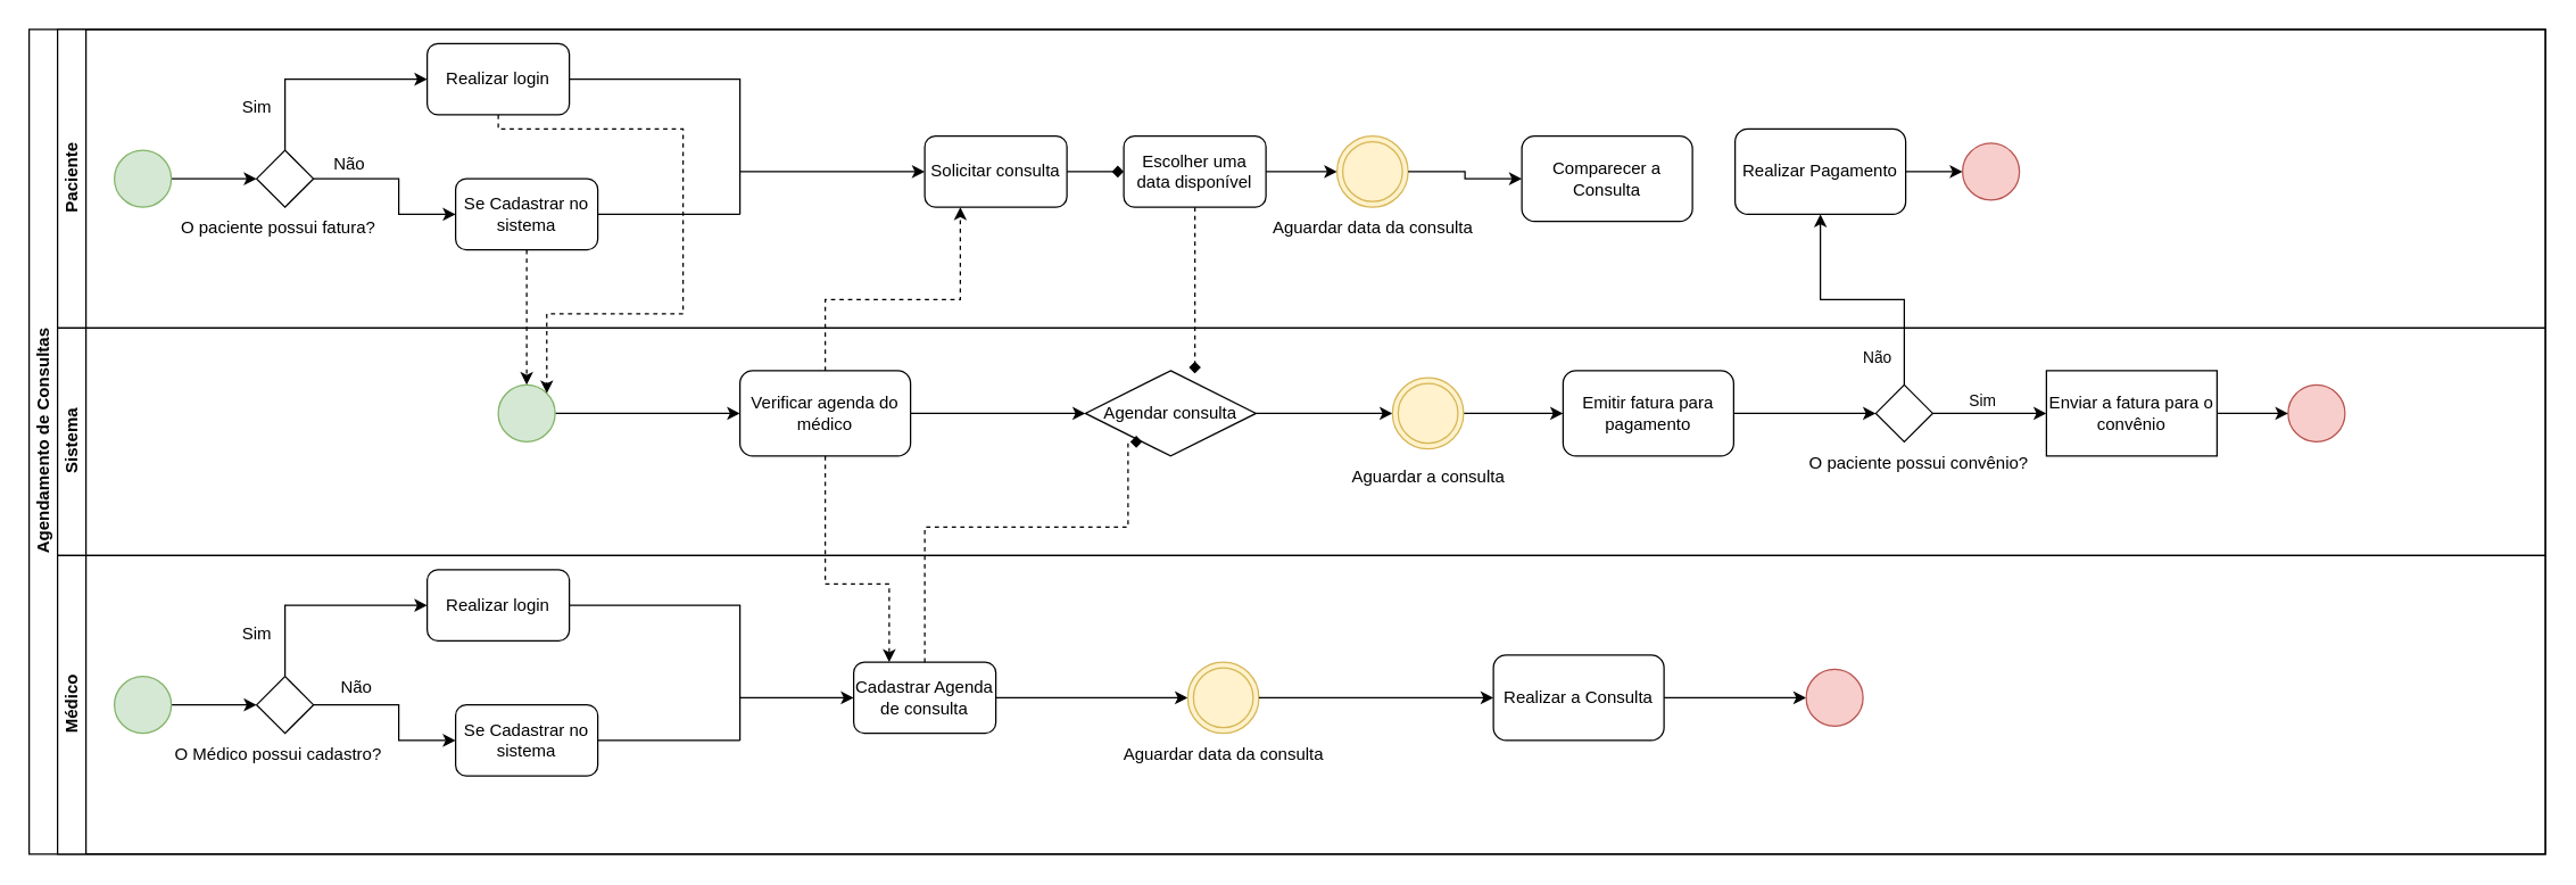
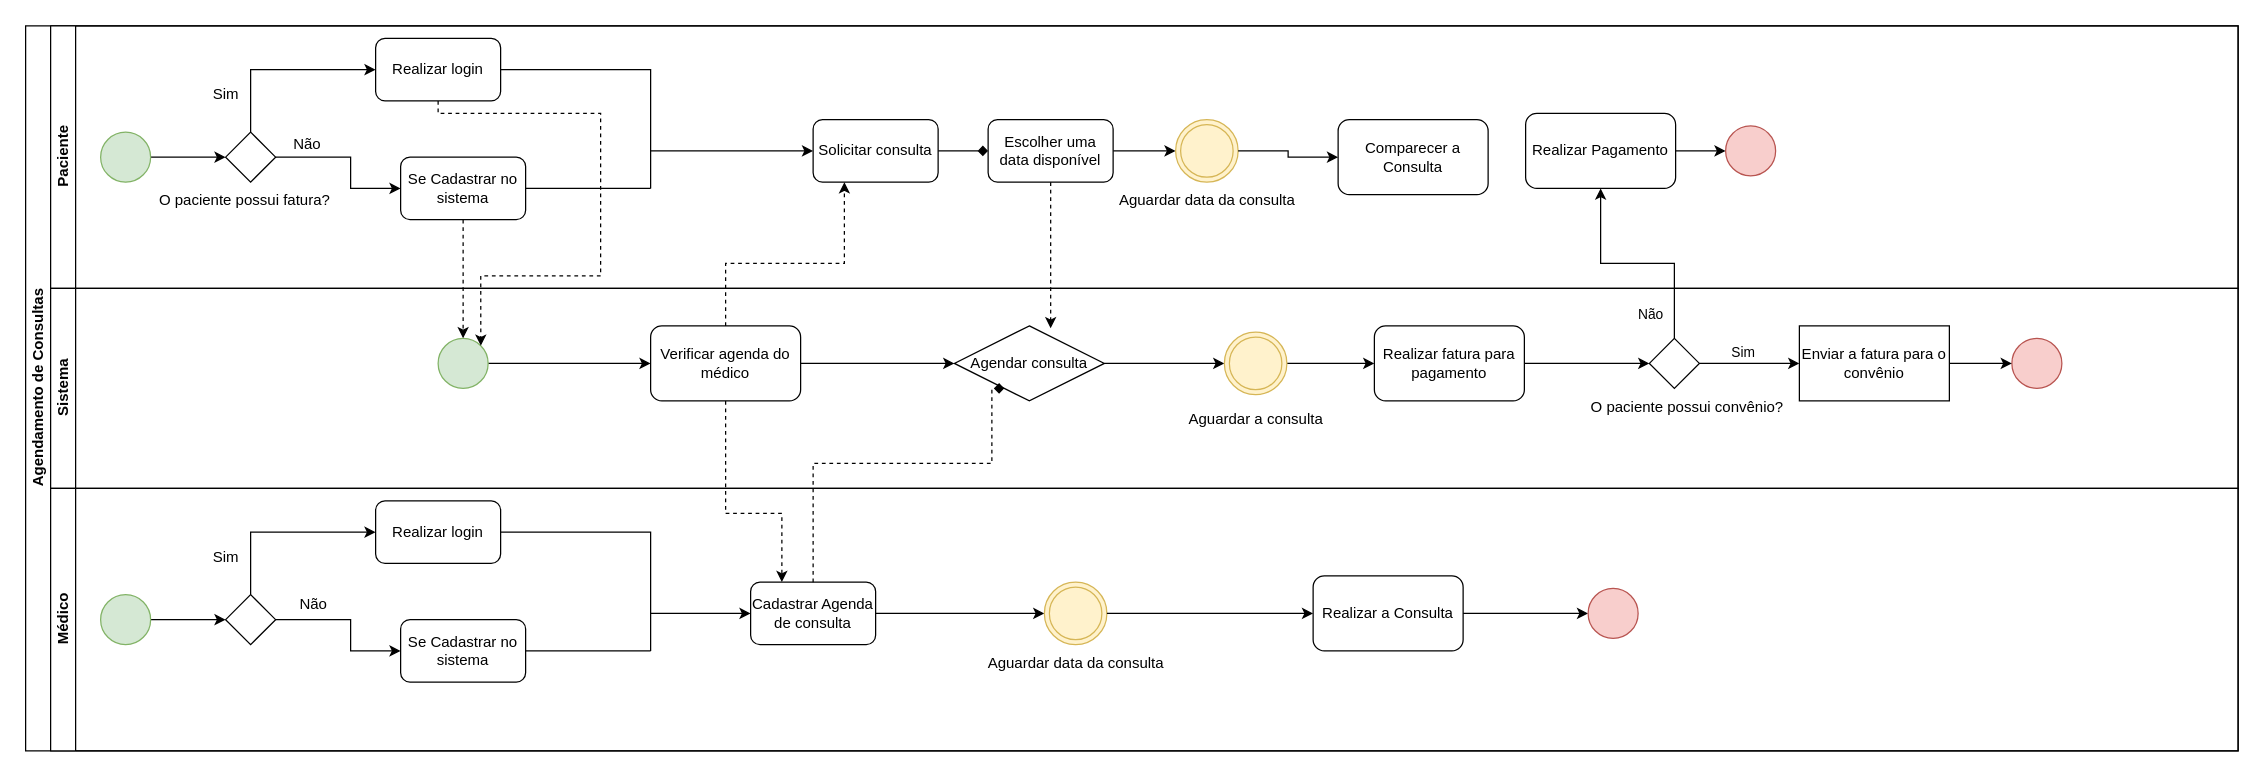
- <mxCell id="52" style="edgeStyle=orthogonalEdgeStyle;rounded=0;orthogonalLoop=1;jettySize=auto;html=1;entryX=0.642;entryY=0.033;entryDx=0;entryDy=0;entryPerimeter=0;dashed=1;endArrow=diamond;" edge="1" parent="2" source="9" target="34"><mxGeometry relative="1" as="geometry" /></mxCell>
+ <mxCell id="52" style="edgeStyle=orthogonalEdgeStyle;rounded=0;orthogonalLoop=1;jettySize=auto;html=1;entryX=0.642;entryY=0.033;entryDx=0;entryDy=0;entryPerimeter=0;dashed=1;" edge="1" parent="2" source="9" target="34"><mxGeometry relative="1" as="geometry" /></mxCell>
- <mxCell id="38" value="Emitir fatura para pagamento" style="rounded=1;whiteSpace=wrap;html=1;" parent="28" vertex="1"><mxGeometry x="1059.0" y="30" width="120" height="60" as="geometry" /></mxCell>
+ <mxCell id="38" value="Realizar fatura para pagamento" style="rounded=1;whiteSpace=wrap;html=1;" parent="28" vertex="1"><mxGeometry x="1059.0" y="30" width="120" height="60" as="geometry" /></mxCell>
- <mxCell id="67" value="O Médico possui cadastro?" style="text;html=1;align=center;verticalAlign=middle;resizable=0;points=[];autosize=1;strokeColor=none;fillColor=none;" vertex="1" parent="53"><mxGeometry x="70" y="125" width="170" height="30" as="geometry" /></mxCell>
